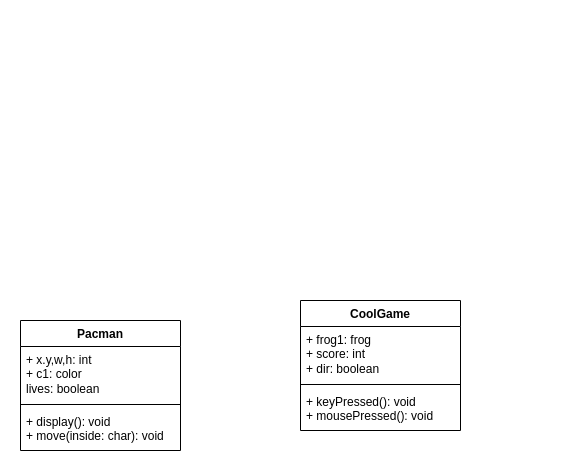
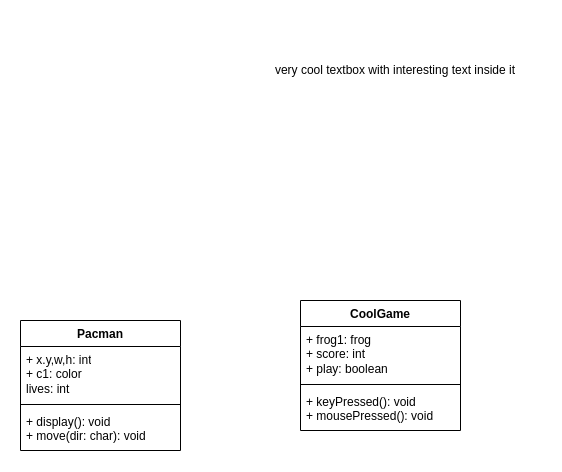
+ <mxCell id="2" value="very cool textbox with interesting text inside it" style="text;html=1;strokeColor=none;fillColor=none;align=center;verticalAlign=middle;whiteSpace=wrap;rounded=0;" parent="1" vertex="1"><mxGeometry x="250" width="290" height="100" as="geometry" y="20" /></mxCell>
- <mxCell id="4" value="+ frog1: frog&lt;br&gt;+ score: int&lt;br&gt;+ dir: boolean" style="text;strokeColor=none;fillColor=none;align=left;verticalAlign=top;spacingLeft=4;spacingRight=4;overflow=hidden;rotatable=0;points=[[0,0.5],[1,0.5]];portConstraint=eastwest;whiteSpace=wrap;html=1;" parent="3" vertex="1"><mxGeometry y="26" width="160" height="54" as="geometry" /></mxCell>
+ <mxCell id="4" value="+ frog1: frog&lt;br&gt;+ score: int&lt;br&gt;+ play: boolean" style="text;strokeColor=none;fillColor=none;align=left;verticalAlign=top;spacingLeft=4;spacingRight=4;overflow=hidden;rotatable=0;points=[[0,0.5],[1,0.5]];portConstraint=eastwest;whiteSpace=wrap;html=1;" parent="3" vertex="1"><mxGeometry y="26" width="160" height="54" as="geometry" /></mxCell>
- <mxCell id="8" value="+ x.y,w,h: int&lt;br&gt;+ c1: color&lt;br&gt;lives: boolean" style="text;strokeColor=none;fillColor=none;align=left;verticalAlign=top;spacingLeft=4;spacingRight=4;overflow=hidden;rotatable=0;points=[[0,0.5],[1,0.5]];portConstraint=eastwest;whiteSpace=wrap;html=1;" parent="7" vertex="1"><mxGeometry y="26" width="160" height="54" as="geometry" /></mxCell>
+ <mxCell id="8" value="+ x.y,w,h: int&lt;br&gt;+ c1: color&lt;br&gt;lives: int" style="text;strokeColor=none;fillColor=none;align=left;verticalAlign=top;spacingLeft=4;spacingRight=4;overflow=hidden;rotatable=0;points=[[0,0.5],[1,0.5]];portConstraint=eastwest;whiteSpace=wrap;html=1;" parent="7" vertex="1"><mxGeometry y="26" width="160" height="54" as="geometry" /></mxCell>
- <mxCell id="10" value="+ display(): void&lt;br&gt;+ move(inside: char): void" style="text;strokeColor=none;fillColor=none;align=left;verticalAlign=top;spacingLeft=4;spacingRight=4;overflow=hidden;rotatable=0;points=[[0,0.5],[1,0.5]];portConstraint=eastwest;whiteSpace=wrap;html=1;" parent="7" vertex="1"><mxGeometry y="88" width="160" height="42" as="geometry" /></mxCell>
+ <mxCell id="10" value="+ display(): void&lt;br&gt;+ move(dir: char): void" style="text;strokeColor=none;fillColor=none;align=left;verticalAlign=top;spacingLeft=4;spacingRight=4;overflow=hidden;rotatable=0;points=[[0,0.5],[1,0.5]];portConstraint=eastwest;whiteSpace=wrap;html=1;" parent="7" vertex="1"><mxGeometry y="88" width="160" height="42" as="geometry" /></mxCell>
